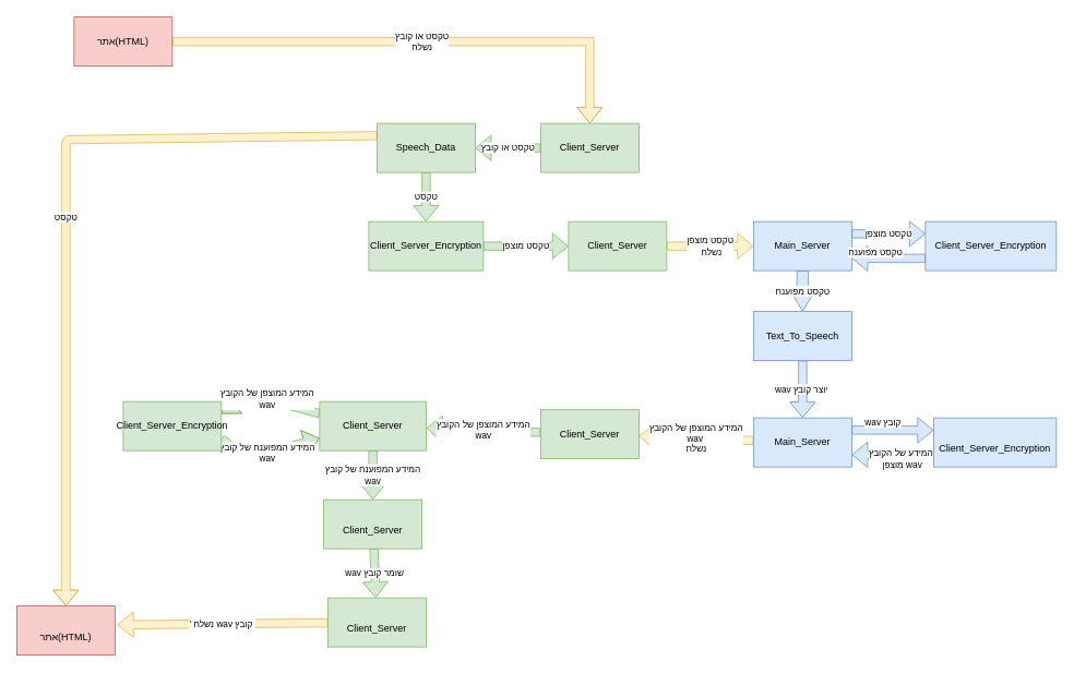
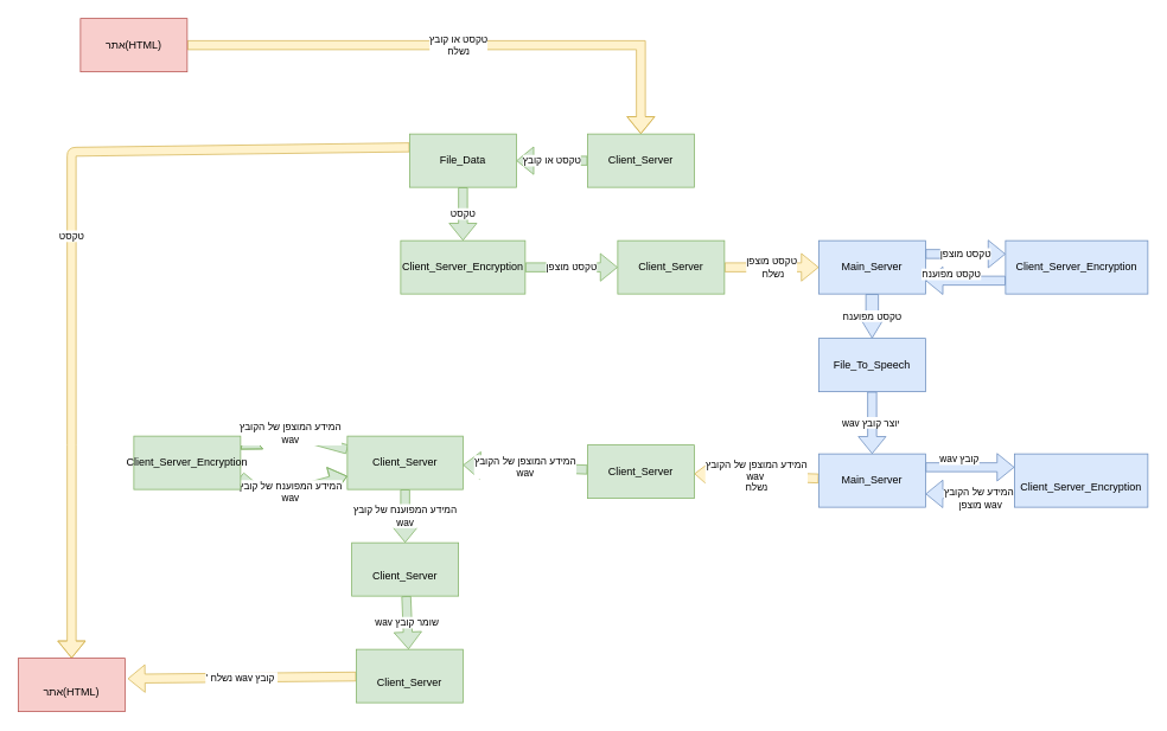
- <mxCell id="8" value="Speech_Data" style="rounded=0;whiteSpace=wrap;html=1;fillColor=#d5e8d4;strokeColor=#82b366;" parent="1" vertex="1"><mxGeometry x="460" y="150" width="120" height="60" as="geometry" /></mxCell>
+ <mxCell id="8" value="File_Data" style="rounded=0;whiteSpace=wrap;html=1;fillColor=#d5e8d4;strokeColor=#82b366;" parent="1" vertex="1"><mxGeometry x="460" y="150" width="120" height="60" as="geometry" /></mxCell>
- <mxCell id="17" value="Text_To_Speech" style="rounded=0;whiteSpace=wrap;html=1;fillColor=#dae8fc;strokeColor=#6c8ebf;" parent="1" vertex="1"><mxGeometry x="920" y="380" width="120" height="60" as="geometry" /></mxCell>
+ <mxCell id="17" value="File_To_Speech" style="rounded=0;whiteSpace=wrap;html=1;fillColor=#dae8fc;strokeColor=#6c8ebf;" parent="1" vertex="1"><mxGeometry x="920" y="380" width="120" height="60" as="geometry" /></mxCell>
